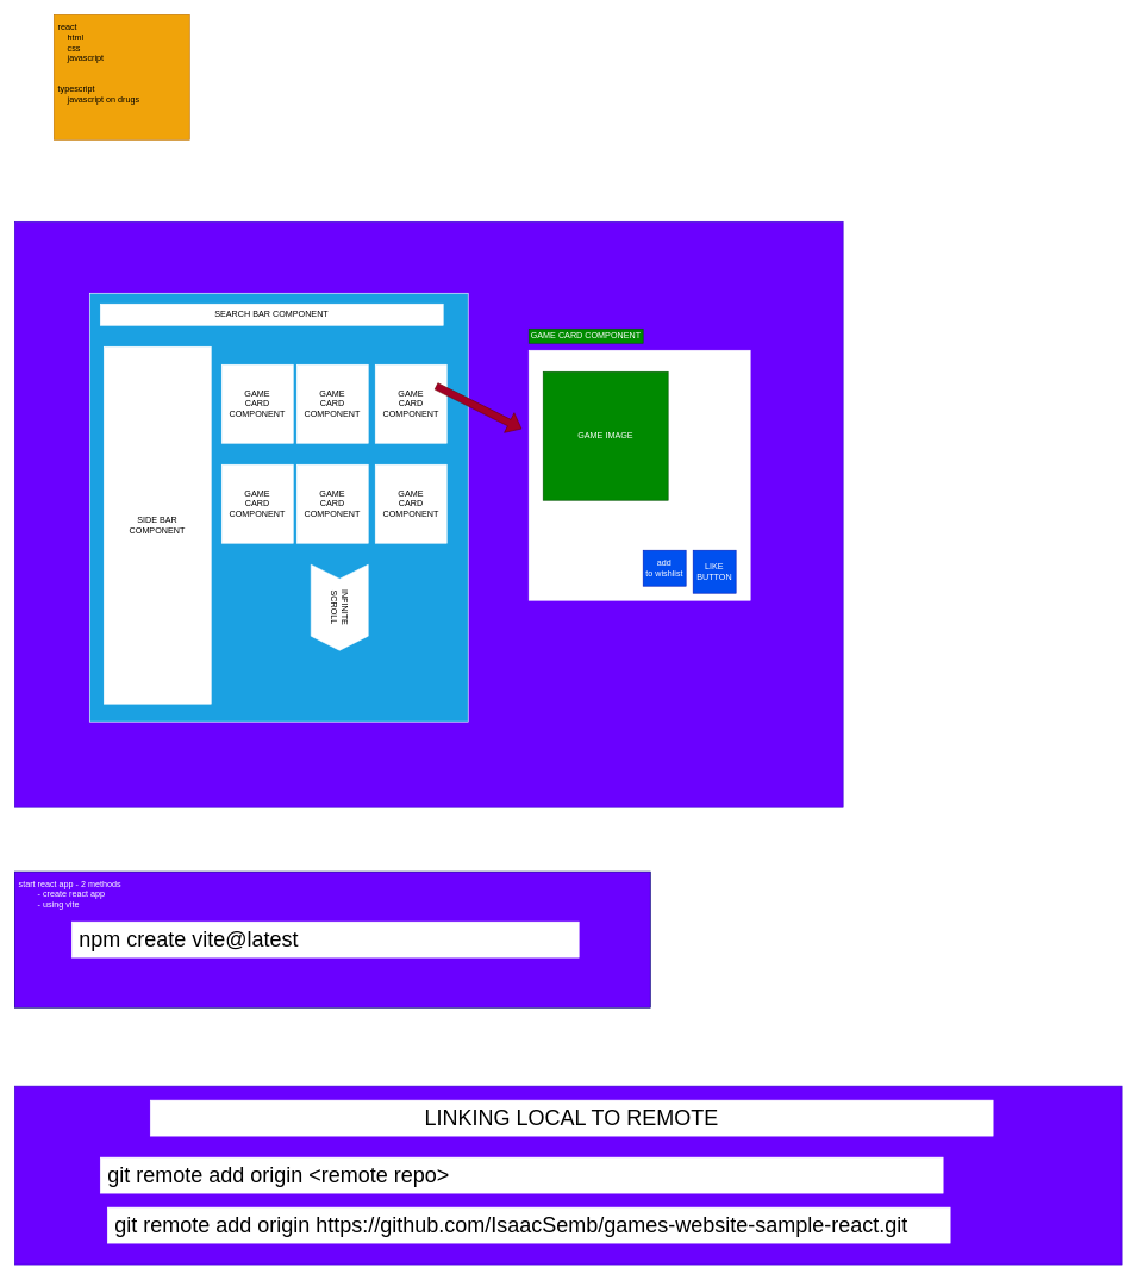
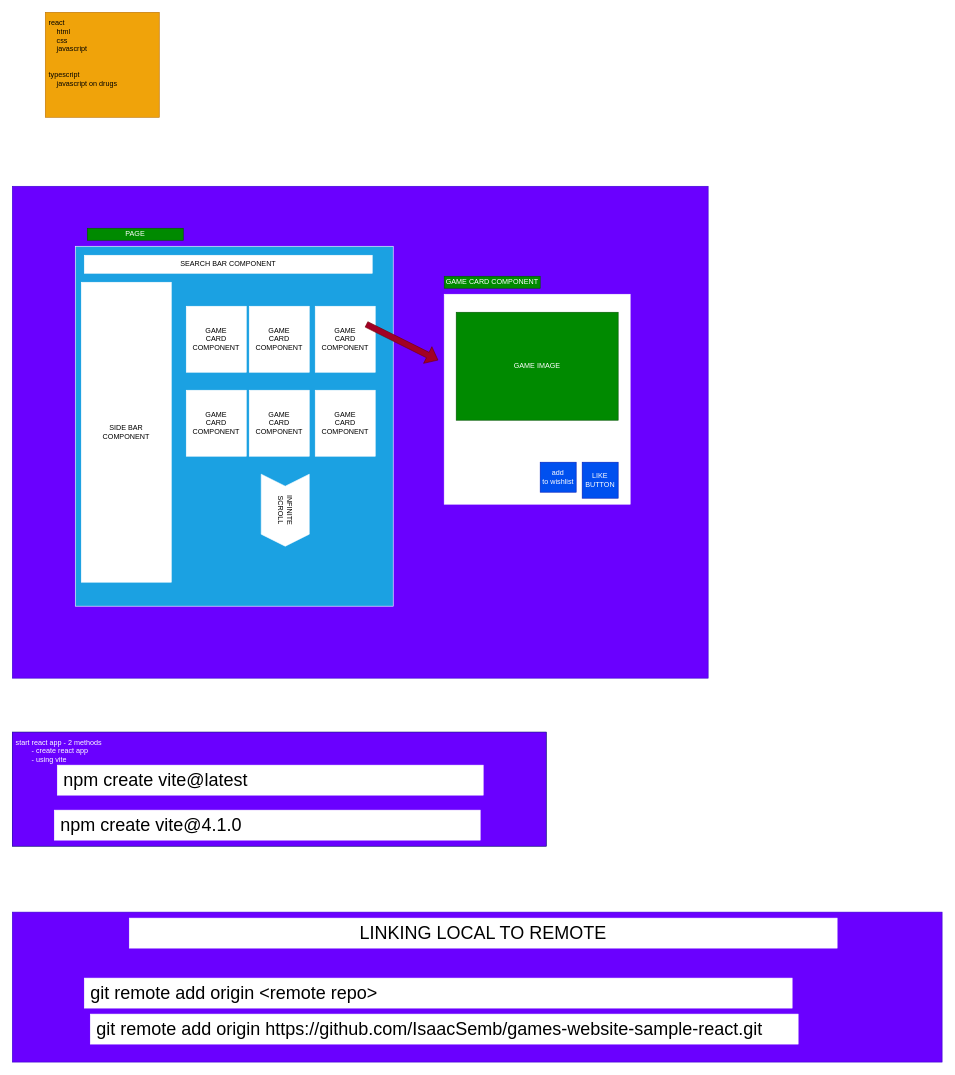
+ <mxCell id="8" value="PAGE" style="rounded=0;whiteSpace=wrap;html=1;fillColor=#008a00;fontColor=#ffffff;strokeColor=#005700;" parent="6" vertex="1"><mxGeometry x="20" width="160" height="20" as="geometry" /></mxCell>
- <mxCell id="24" value="GAME IMAGE" style="rounded=0;whiteSpace=wrap;html=1;strokeColor=#005700;fillColor=#008a00;fontColor=#ffffff;" parent="19" vertex="1"><mxGeometry x="20" y="60" width="175" height="180" as="geometry" /></mxCell>
+ <mxCell id="24" value="GAME IMAGE" style="rounded=0;whiteSpace=wrap;html=1;strokeColor=#005700;fillColor=#008a00;fontColor=#ffffff;" parent="19" vertex="1"><mxGeometry x="20" y="60" width="270" height="180" as="geometry" /></mxCell>
- <mxCell id="9" value="SIDE BAR&lt;br&gt;COMPONENT" style="rounded=0;whiteSpace=wrap;html=1;strokeColor=#FFFFFF;" parent="6" vertex="1"><mxGeometry x="20" y="105" width="150" height="500" as="geometry" /></mxCell>
+ <mxCell id="9" value="SIDE BAR&lt;br&gt;COMPONENT" style="rounded=0;whiteSpace=wrap;html=1;strokeColor=#FFFFFF;" parent="6" vertex="1"><mxGeometry x="10" y="90" width="150" height="500" as="geometry" /></mxCell>
- <mxCell id="27" value="&amp;nbsp;npm create vite@latest" style="rounded=0;whiteSpace=wrap;html=1;strokeColor=#FFFFFF;fontSize=30;verticalAlign=top;align=left;" parent="25" vertex="1"><mxGeometry x="80" y="70" width="710" height="50" as="geometry" /></mxCell>
+ <mxCell id="27" value="&amp;nbsp;npm create vite@latest" style="rounded=0;whiteSpace=wrap;html=1;strokeColor=#FFFFFF;fontSize=30;verticalAlign=top;align=left;" parent="25" vertex="1"><mxGeometry x="75" y="55" width="710" height="50" as="geometry" /></mxCell>
+ <mxCell id="28" value="&amp;nbsp;npm create vite@4.1.0" style="rounded=0;whiteSpace=wrap;html=1;strokeColor=#FFFFFF;fontSize=30;verticalAlign=top;align=left;" parent="25" vertex="1"><mxGeometry x="70" y="130" width="710" height="50" as="geometry" /></mxCell>
- <mxCell id="33" value="&lt;span style=&quot;background-color: initial;&quot;&gt;LINKING LOCAL TO REMOTE&lt;br&gt;&lt;/span&gt;" style="rounded=0;whiteSpace=wrap;html=1;strokeColor=#FFFFFF;fontSize=30;verticalAlign=top;align=center;" vertex="1" parent="29"><mxGeometry x="190" y="20" width="1180" height="50" as="geometry" /></mxCell>
+ <mxCell id="33" value="&lt;span style=&quot;background-color: initial;&quot;&gt;LINKING LOCAL TO REMOTE&lt;br&gt;&lt;/span&gt;" style="rounded=0;whiteSpace=wrap;html=1;strokeColor=#FFFFFF;fontSize=30;verticalAlign=top;align=center;" vertex="1" parent="29"><mxGeometry x="195" y="10" width="1180" height="50" as="geometry" /></mxCell>
- <mxCell id="32" value="&amp;nbsp;&lt;span style=&quot;background-color: initial;&quot;&gt;git remote add origin &amp;lt;remote repo&amp;gt;&lt;br&gt;&lt;/span&gt;" style="rounded=0;whiteSpace=wrap;html=1;strokeColor=#FFFFFF;fontSize=30;verticalAlign=top;align=left;" vertex="1" parent="29"><mxGeometry x="120" y="100" width="1180" height="50" as="geometry" /></mxCell>
+ <mxCell id="32" value="&amp;nbsp;&lt;span style=&quot;background-color: initial;&quot;&gt;git remote add origin &amp;lt;remote repo&amp;gt;&lt;br&gt;&lt;/span&gt;" style="rounded=0;whiteSpace=wrap;html=1;strokeColor=#FFFFFF;fontSize=30;verticalAlign=top;align=left;" vertex="1" parent="29"><mxGeometry x="120" y="110" width="1180" height="50" as="geometry" /></mxCell>
